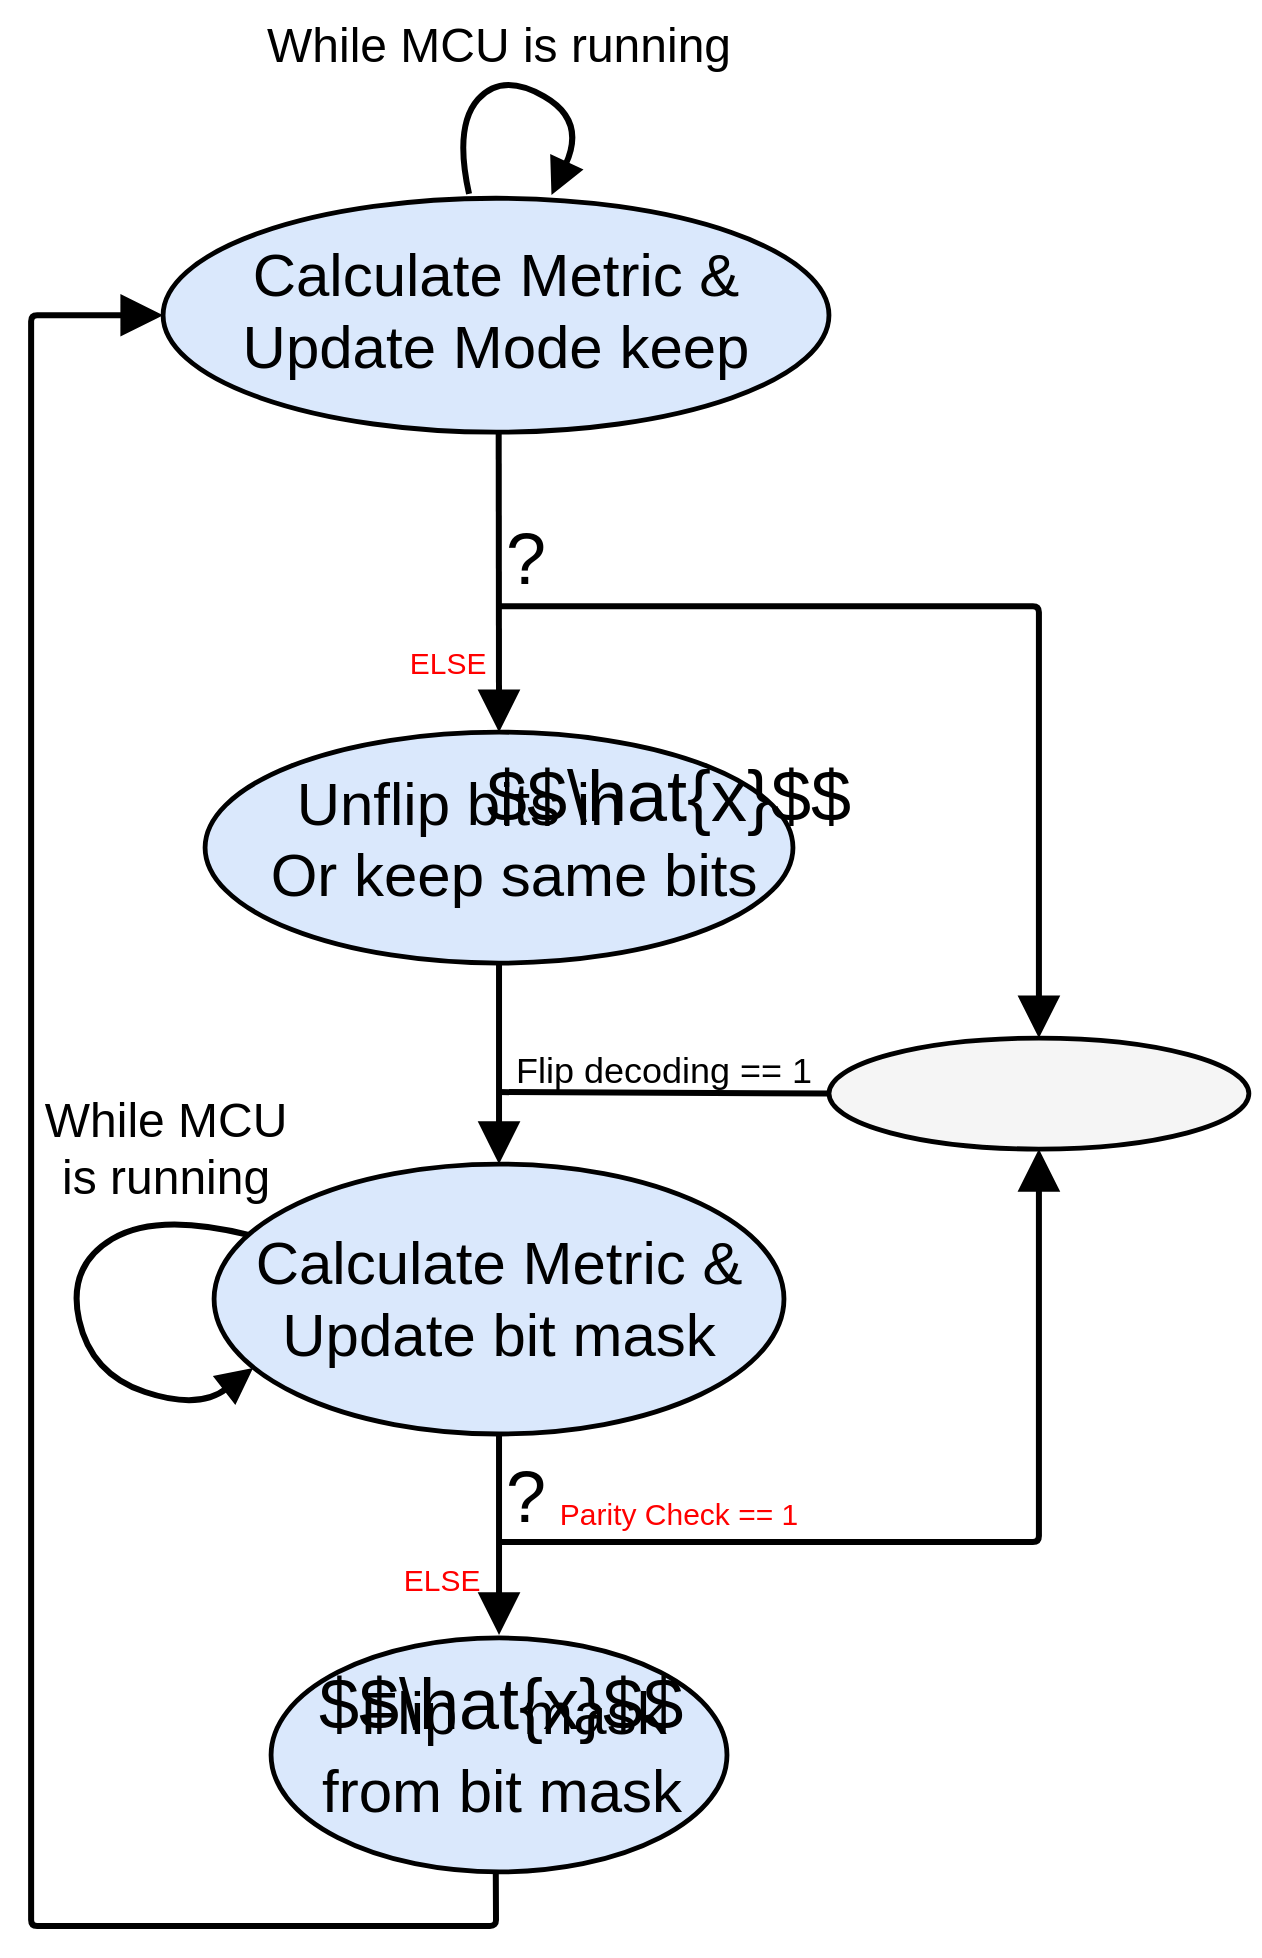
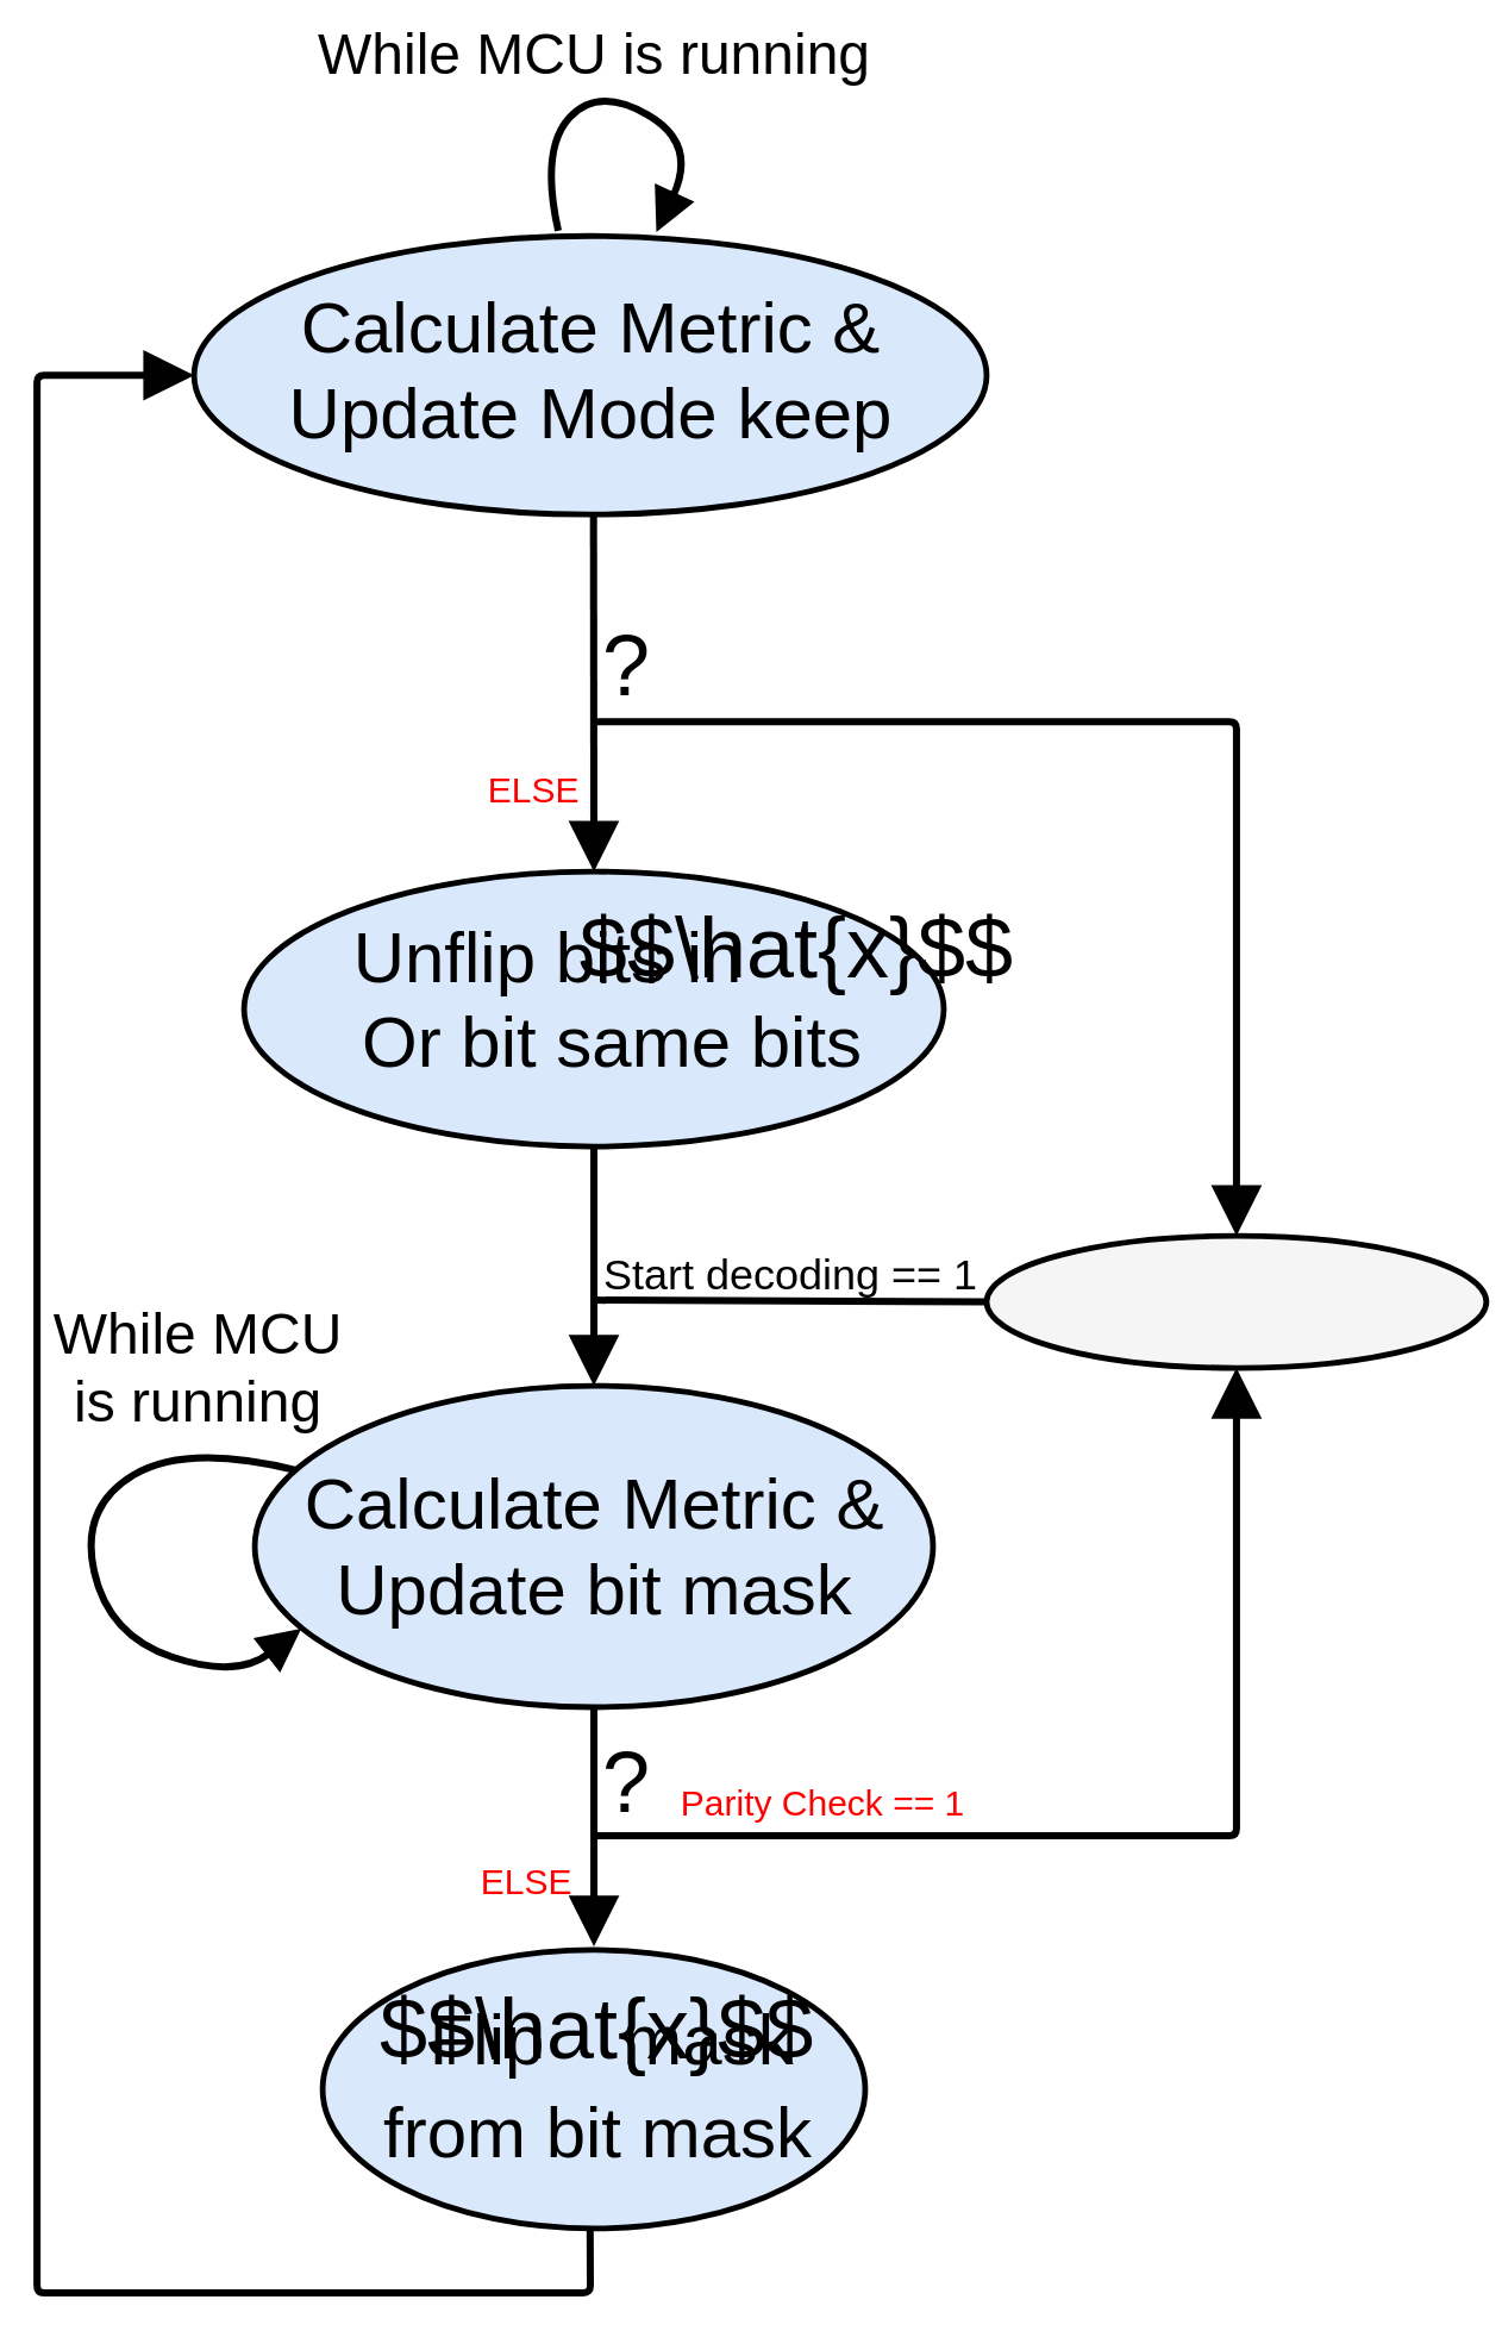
- <mxCell id="16" value="&lt;font style=&quot;font-size: 100px;&quot;&gt;Or keep same bits&lt;/font&gt;" style="text;html=1;align=center;verticalAlign=middle;resizable=0;points=[];autosize=1;strokeColor=none;fillColor=none;" vertex="1" parent="1"><mxGeometry x="410" y="1392.5" width="830" height="130" as="geometry" /></mxCell>
+ <mxCell id="16" value="&lt;font style=&quot;font-size: 100px;&quot;&gt;Or bit same bits&lt;/font&gt;" style="text;html=1;align=center;verticalAlign=middle;resizable=0;points=[];autosize=1;strokeColor=none;fillColor=none;" vertex="1" parent="1"><mxGeometry x="410" y="1392.5" width="830" height="130" as="geometry" /></mxCell>
- <mxCell id="21" value="&lt;font style=&quot;font-size: 60px;&quot;&gt;Flip decoding == 1&lt;/font&gt;" style="text;html=1;align=center;verticalAlign=middle;resizable=0;points=[];autosize=1;strokeColor=none;fillColor=none;" vertex="1" parent="1"><mxGeometry x="800" y="1740" width="550" height="90" as="geometry" /></mxCell>
+ <mxCell id="21" value="&lt;font style=&quot;font-size: 60px;&quot;&gt;Start decoding == 1&lt;/font&gt;" style="text;html=1;align=center;verticalAlign=middle;resizable=0;points=[];autosize=1;strokeColor=none;fillColor=none;" vertex="1" parent="1"><mxGeometry x="800" y="1740" width="550" height="90" as="geometry" /></mxCell>
- <mxCell id="29" value="&lt;font color=&quot;#ff0000&quot; style=&quot;font-size: 50px;&quot;&gt;Parity Check == 1&lt;br&gt;&lt;/font&gt;" style="text;html=1;align=center;verticalAlign=middle;resizable=0;points=[];autosize=1;strokeColor=none;fillColor=none;" vertex="1" parent="1"><mxGeometry x="890" y="2490" width="420" height="70" as="geometry" /></mxCell>
+ <mxCell id="29" value="&lt;font color=&quot;#ff0000&quot; style=&quot;font-size: 50px;&quot;&gt;Parity Check == 1&lt;br&gt;&lt;/font&gt;" style="text;html=1;align=center;verticalAlign=middle;resizable=0;points=[];autosize=1;strokeColor=none;fillColor=none;" vertex="1" parent="1"><mxGeometry x="910" y="2490" width="420" height="70" as="geometry" /></mxCell>
